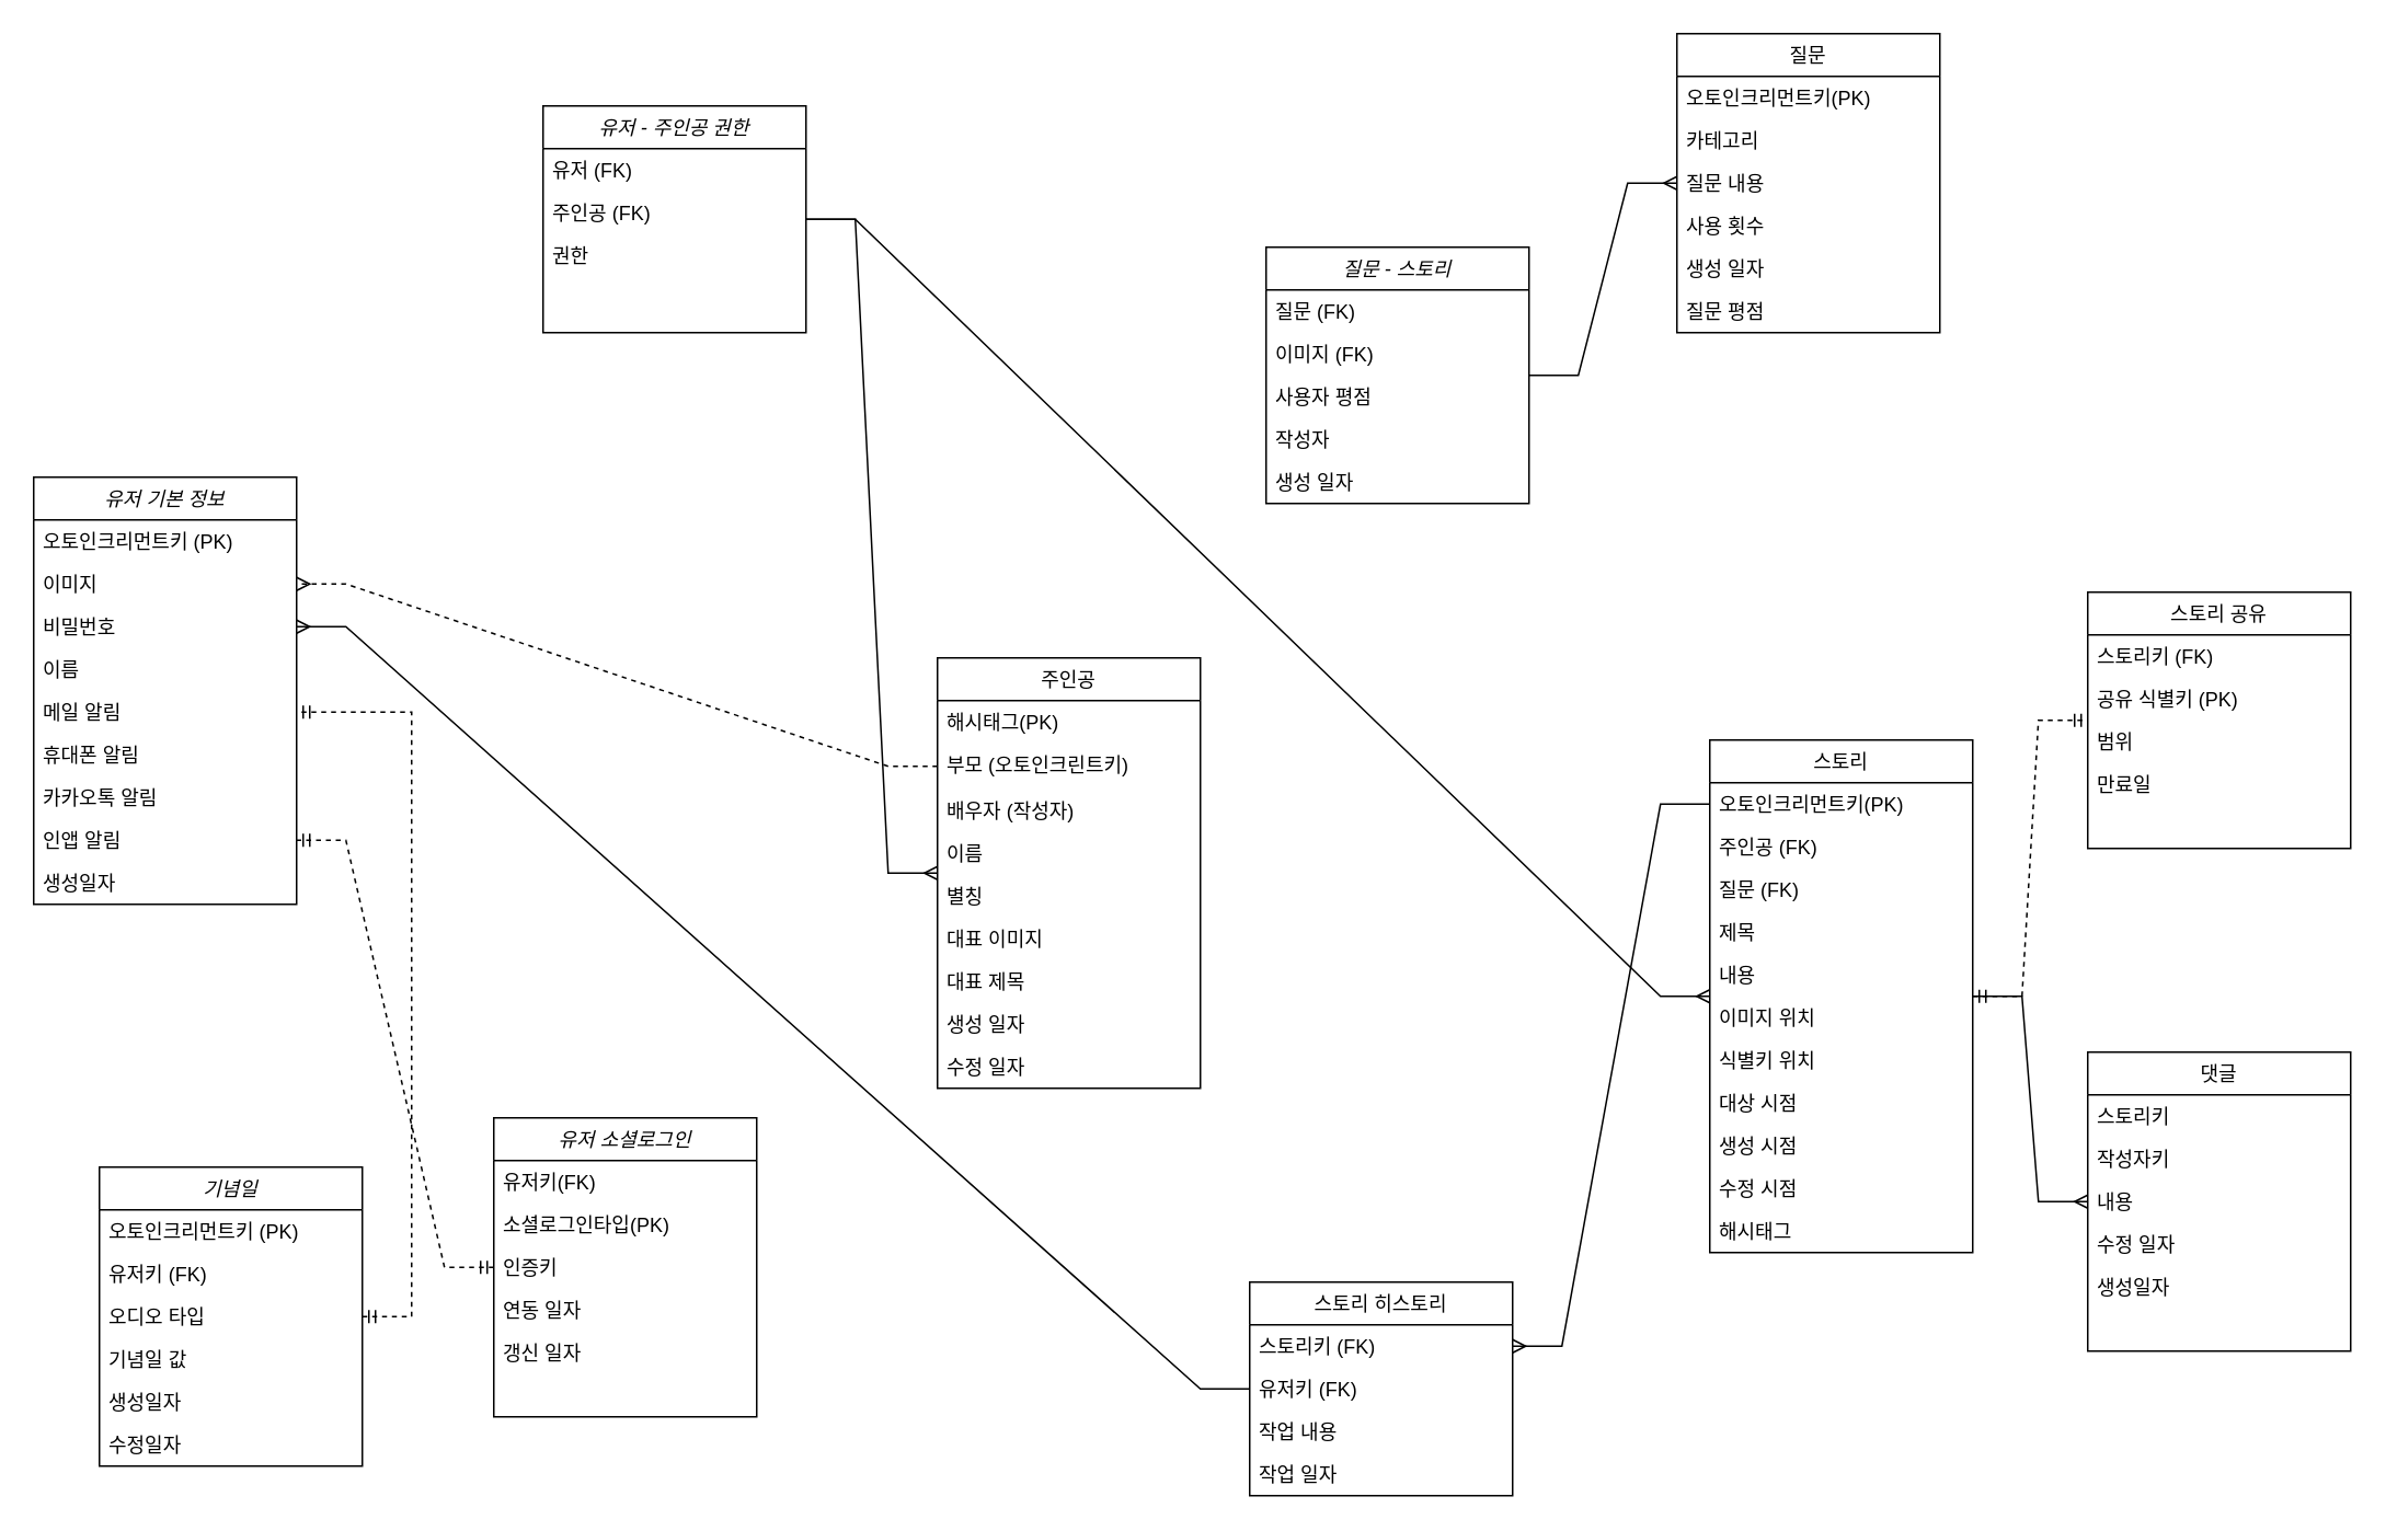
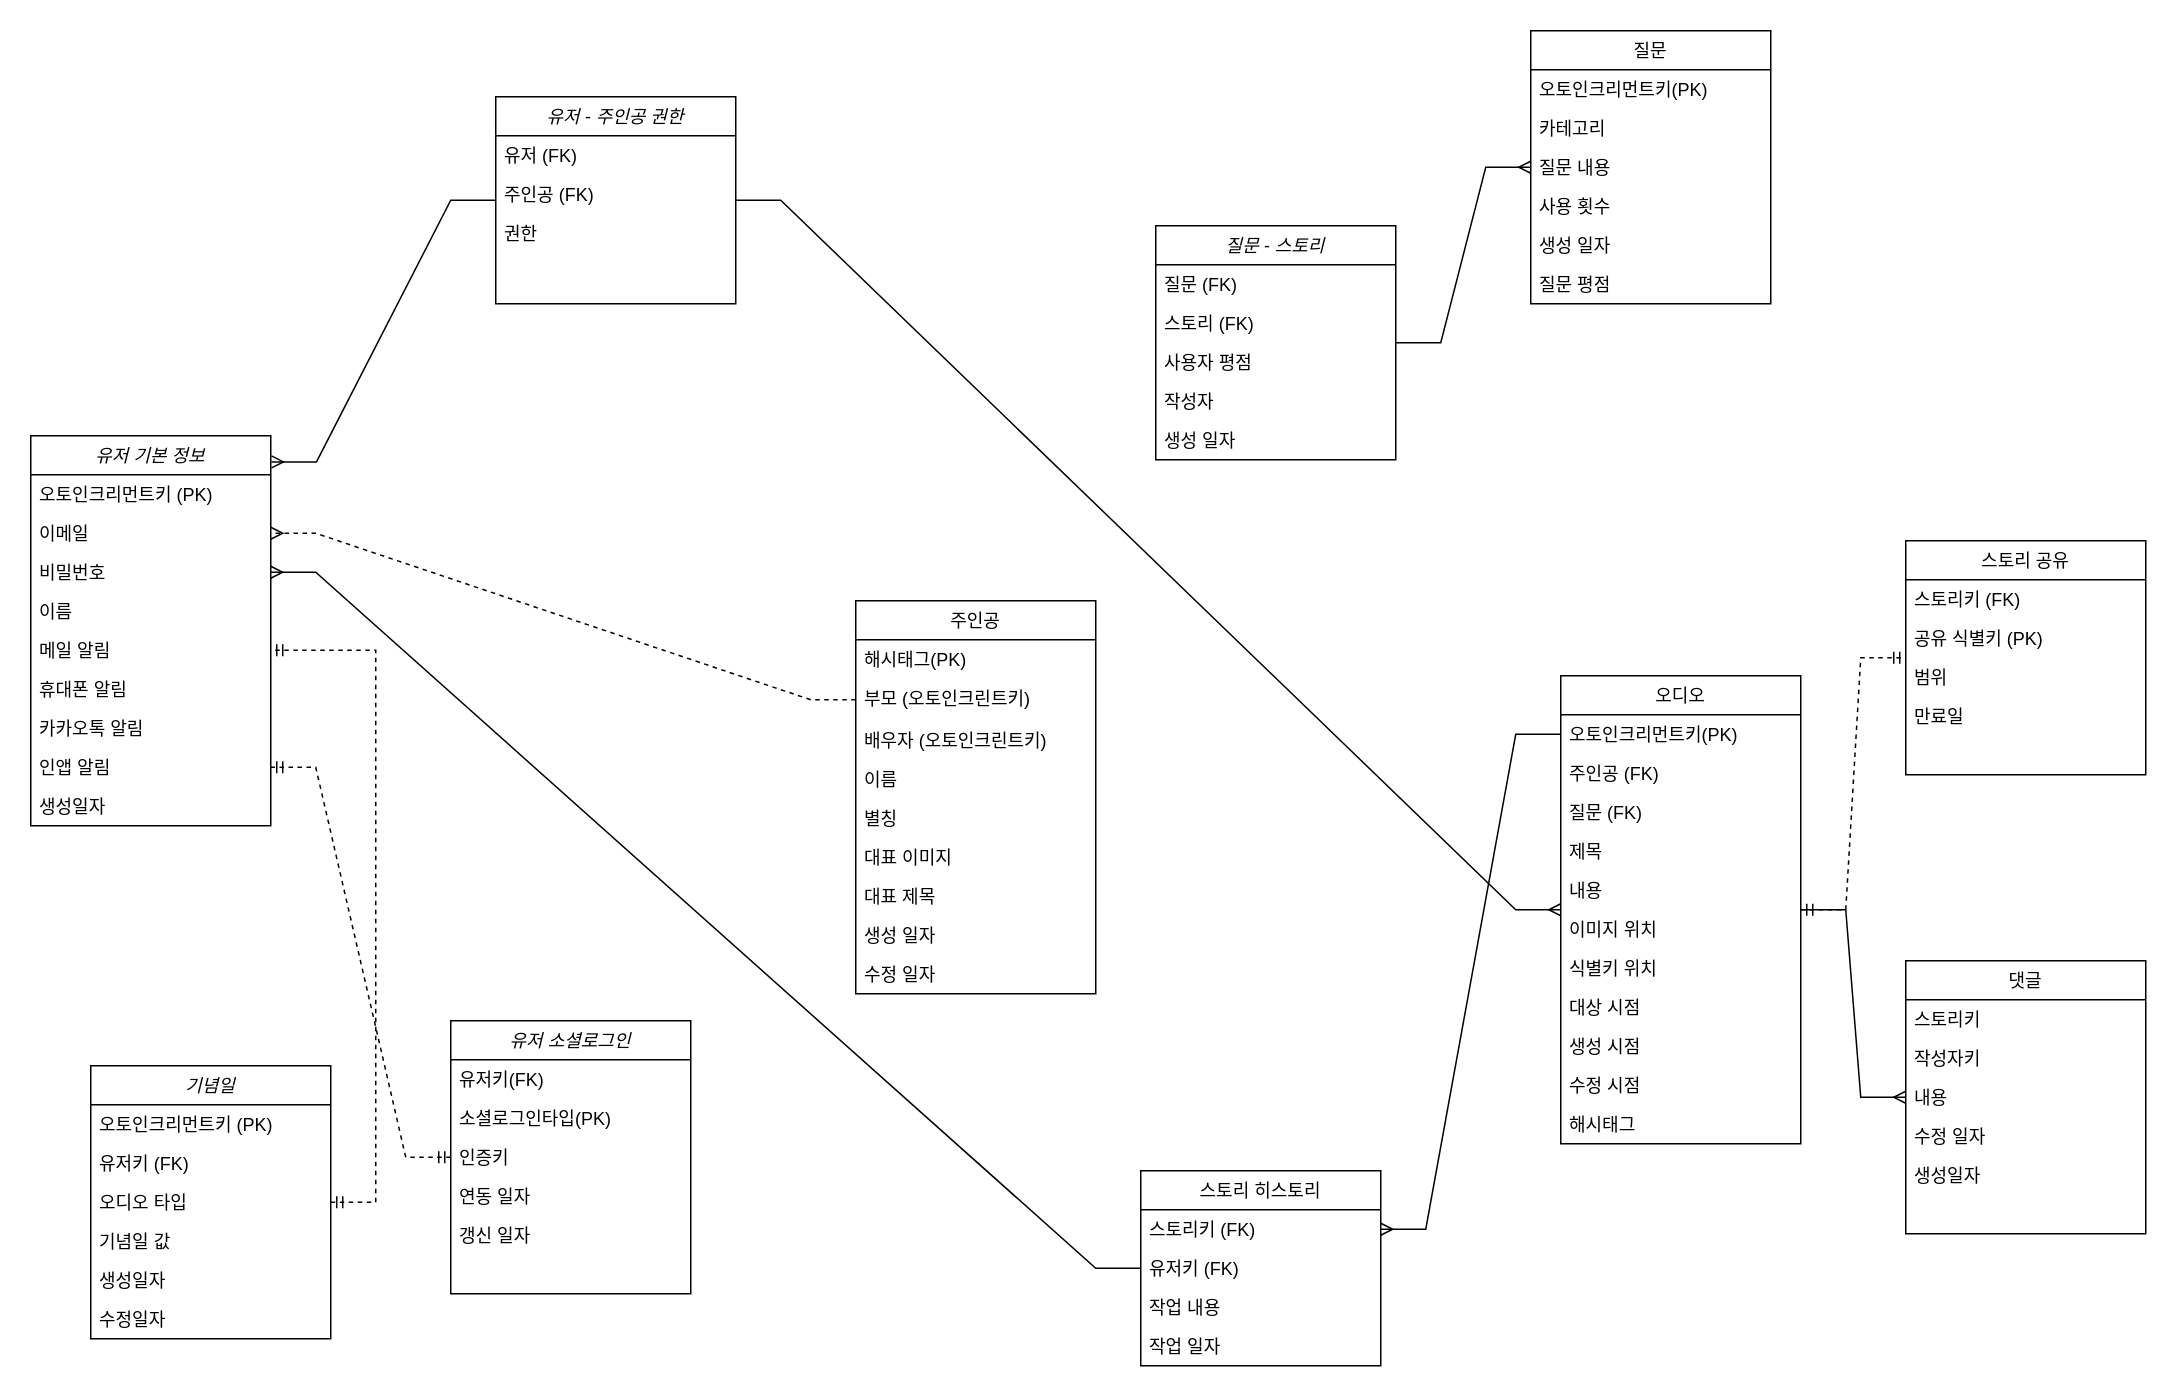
- <mxCell id="83" value="이미지 (FK)" style="text;align=left;verticalAlign=top;spacingLeft=4;spacingRight=4;overflow=hidden;rotatable=0;points=[[0,0.5],[1,0.5]];portConstraint=eastwest;rounded=0;shadow=0;html=0;" parent="81" vertex="1"><mxGeometry y="52" width="160" height="26" as="geometry" /></mxCell>
+ <mxCell id="83" value="스토리 (FK)" style="text;align=left;verticalAlign=top;spacingLeft=4;spacingRight=4;overflow=hidden;rotatable=0;points=[[0,0.5],[1,0.5]];portConstraint=eastwest;rounded=0;shadow=0;html=0;" parent="81" vertex="1"><mxGeometry y="52" width="160" height="26" as="geometry" /></mxCell>
+ <mxCell id="77" value="" style="edgeStyle=entityRelationEdgeStyle;fontSize=12;html=1;endArrow=ERmany;rounded=0;entryX=1.003;entryY=0.067;entryDx=0;entryDy=0;entryPerimeter=0;" parent="1" source="39" target="2" edge="1"><mxGeometry width="100" height="100" relative="1" as="geometry"><mxPoint x="450" y="314" as="sourcePoint" /><mxPoint x="530" y="470" as="targetPoint" /></mxGeometry></mxCell>
- <mxCell id="76" value="" style="edgeStyle=entityRelationEdgeStyle;fontSize=12;html=1;endArrow=ERmany;rounded=0;" parent="1" source="39" target="29" edge="1"><mxGeometry width="100" height="100" relative="1" as="geometry"><mxPoint x="710" y="560" as="sourcePoint" /><mxPoint x="640" y="270" as="targetPoint" /></mxGeometry></mxCell>
- <mxCell id="4" value="이미지" style="text;align=left;verticalAlign=top;spacingLeft=4;spacingRight=4;overflow=hidden;rotatable=0;points=[[0,0.5],[1,0.5]];portConstraint=eastwest;rounded=0;shadow=0;html=0;" parent="2" vertex="1"><mxGeometry y="52" width="160" height="26" as="geometry" /></mxCell>
+ <mxCell id="4" value="이메일" style="text;align=left;verticalAlign=top;spacingLeft=4;spacingRight=4;overflow=hidden;rotatable=0;points=[[0,0.5],[1,0.5]];portConstraint=eastwest;rounded=0;shadow=0;html=0;" parent="2" vertex="1"><mxGeometry y="52" width="160" height="26" as="geometry" /></mxCell>
- <mxCell id="12" value="스토리" style="swimlane;fontStyle=0;align=center;verticalAlign=top;childLayout=stackLayout;horizontal=1;startSize=26;horizontalStack=0;resizeParent=1;resizeLast=0;collapsible=1;marginBottom=0;rounded=0;shadow=0;strokeWidth=1;" parent="1" vertex="1"><mxGeometry x="1040" y="450" width="160" height="312" as="geometry"><mxRectangle x="130" y="380" width="160" height="26" as="alternateBounds" /></mxGeometry></mxCell>
+ <mxCell id="12" value="오디오" style="swimlane;fontStyle=0;align=center;verticalAlign=top;childLayout=stackLayout;horizontal=1;startSize=26;horizontalStack=0;resizeParent=1;resizeLast=0;collapsible=1;marginBottom=0;rounded=0;shadow=0;strokeWidth=1;" parent="1" vertex="1"><mxGeometry x="1040" y="450" width="160" height="312" as="geometry"><mxRectangle x="130" y="380" width="160" height="26" as="alternateBounds" /></mxGeometry></mxCell>
- <mxCell id="32" value="배우자 (작성자)" style="text;align=left;verticalAlign=top;spacingLeft=4;spacingRight=4;overflow=hidden;rotatable=0;points=[[0,0.5],[1,0.5]];portConstraint=eastwest;rounded=0;shadow=0;html=0;" parent="29" vertex="1"><mxGeometry y="80" width="160" height="26" as="geometry" /></mxCell>
+ <mxCell id="32" value="배우자 (오토인크린트키)" style="text;align=left;verticalAlign=top;spacingLeft=4;spacingRight=4;overflow=hidden;rotatable=0;points=[[0,0.5],[1,0.5]];portConstraint=eastwest;rounded=0;shadow=0;html=0;" parent="29" vertex="1"><mxGeometry y="80" width="160" height="26" as="geometry" /></mxCell>
